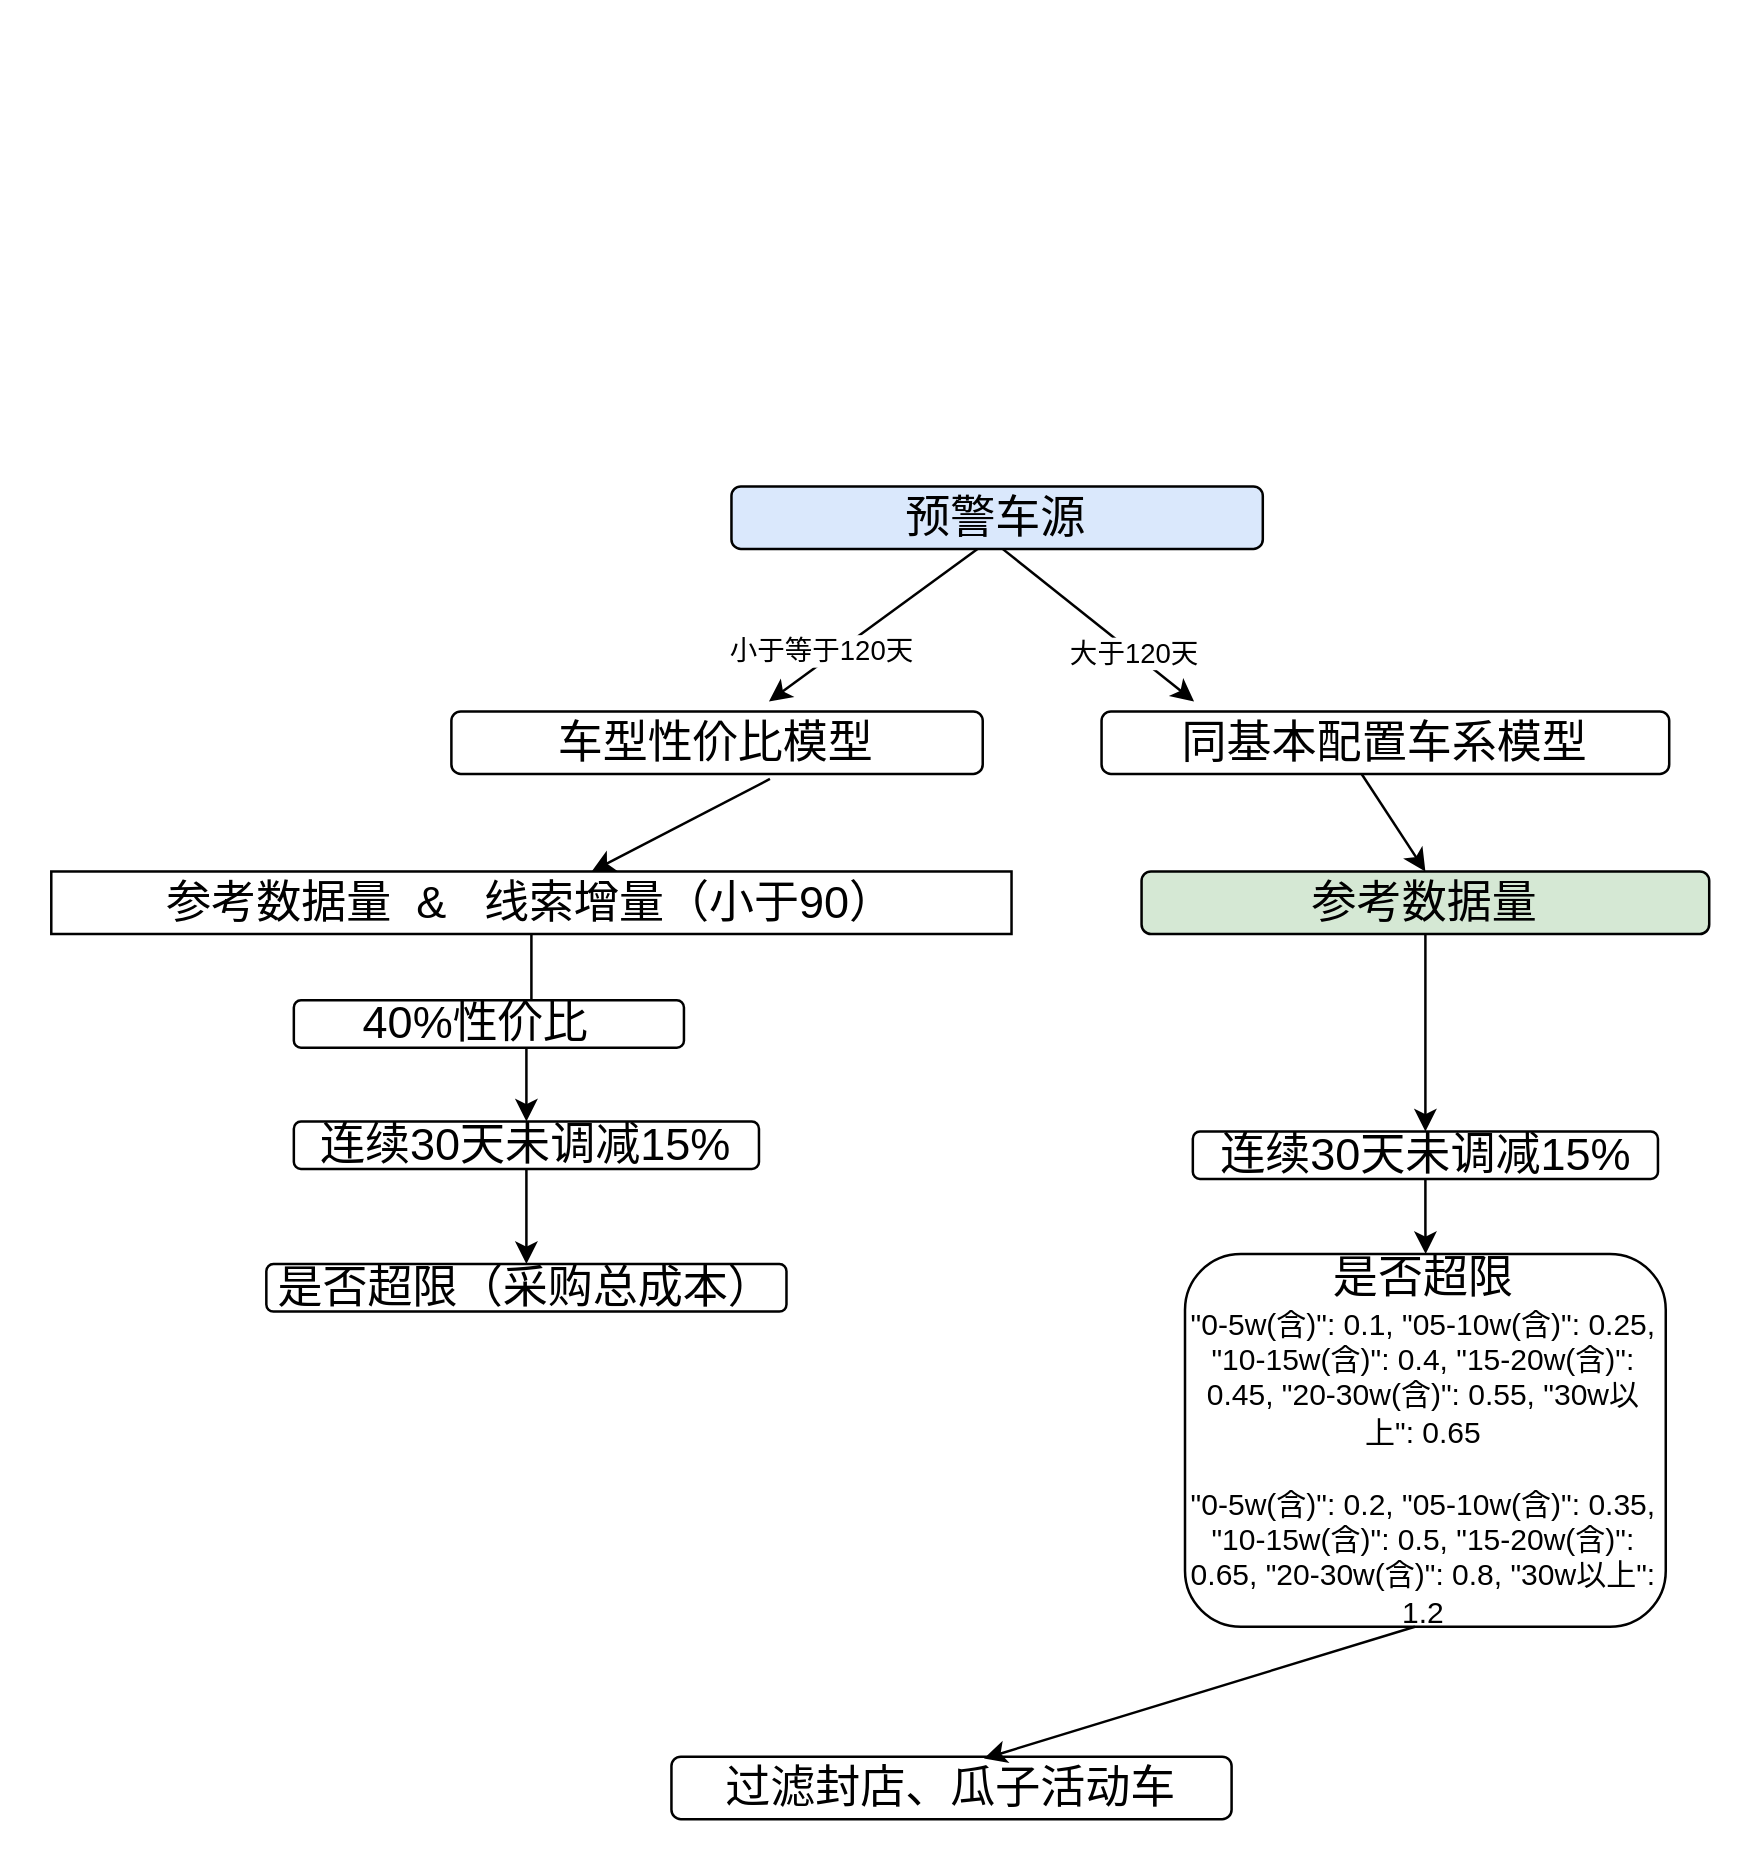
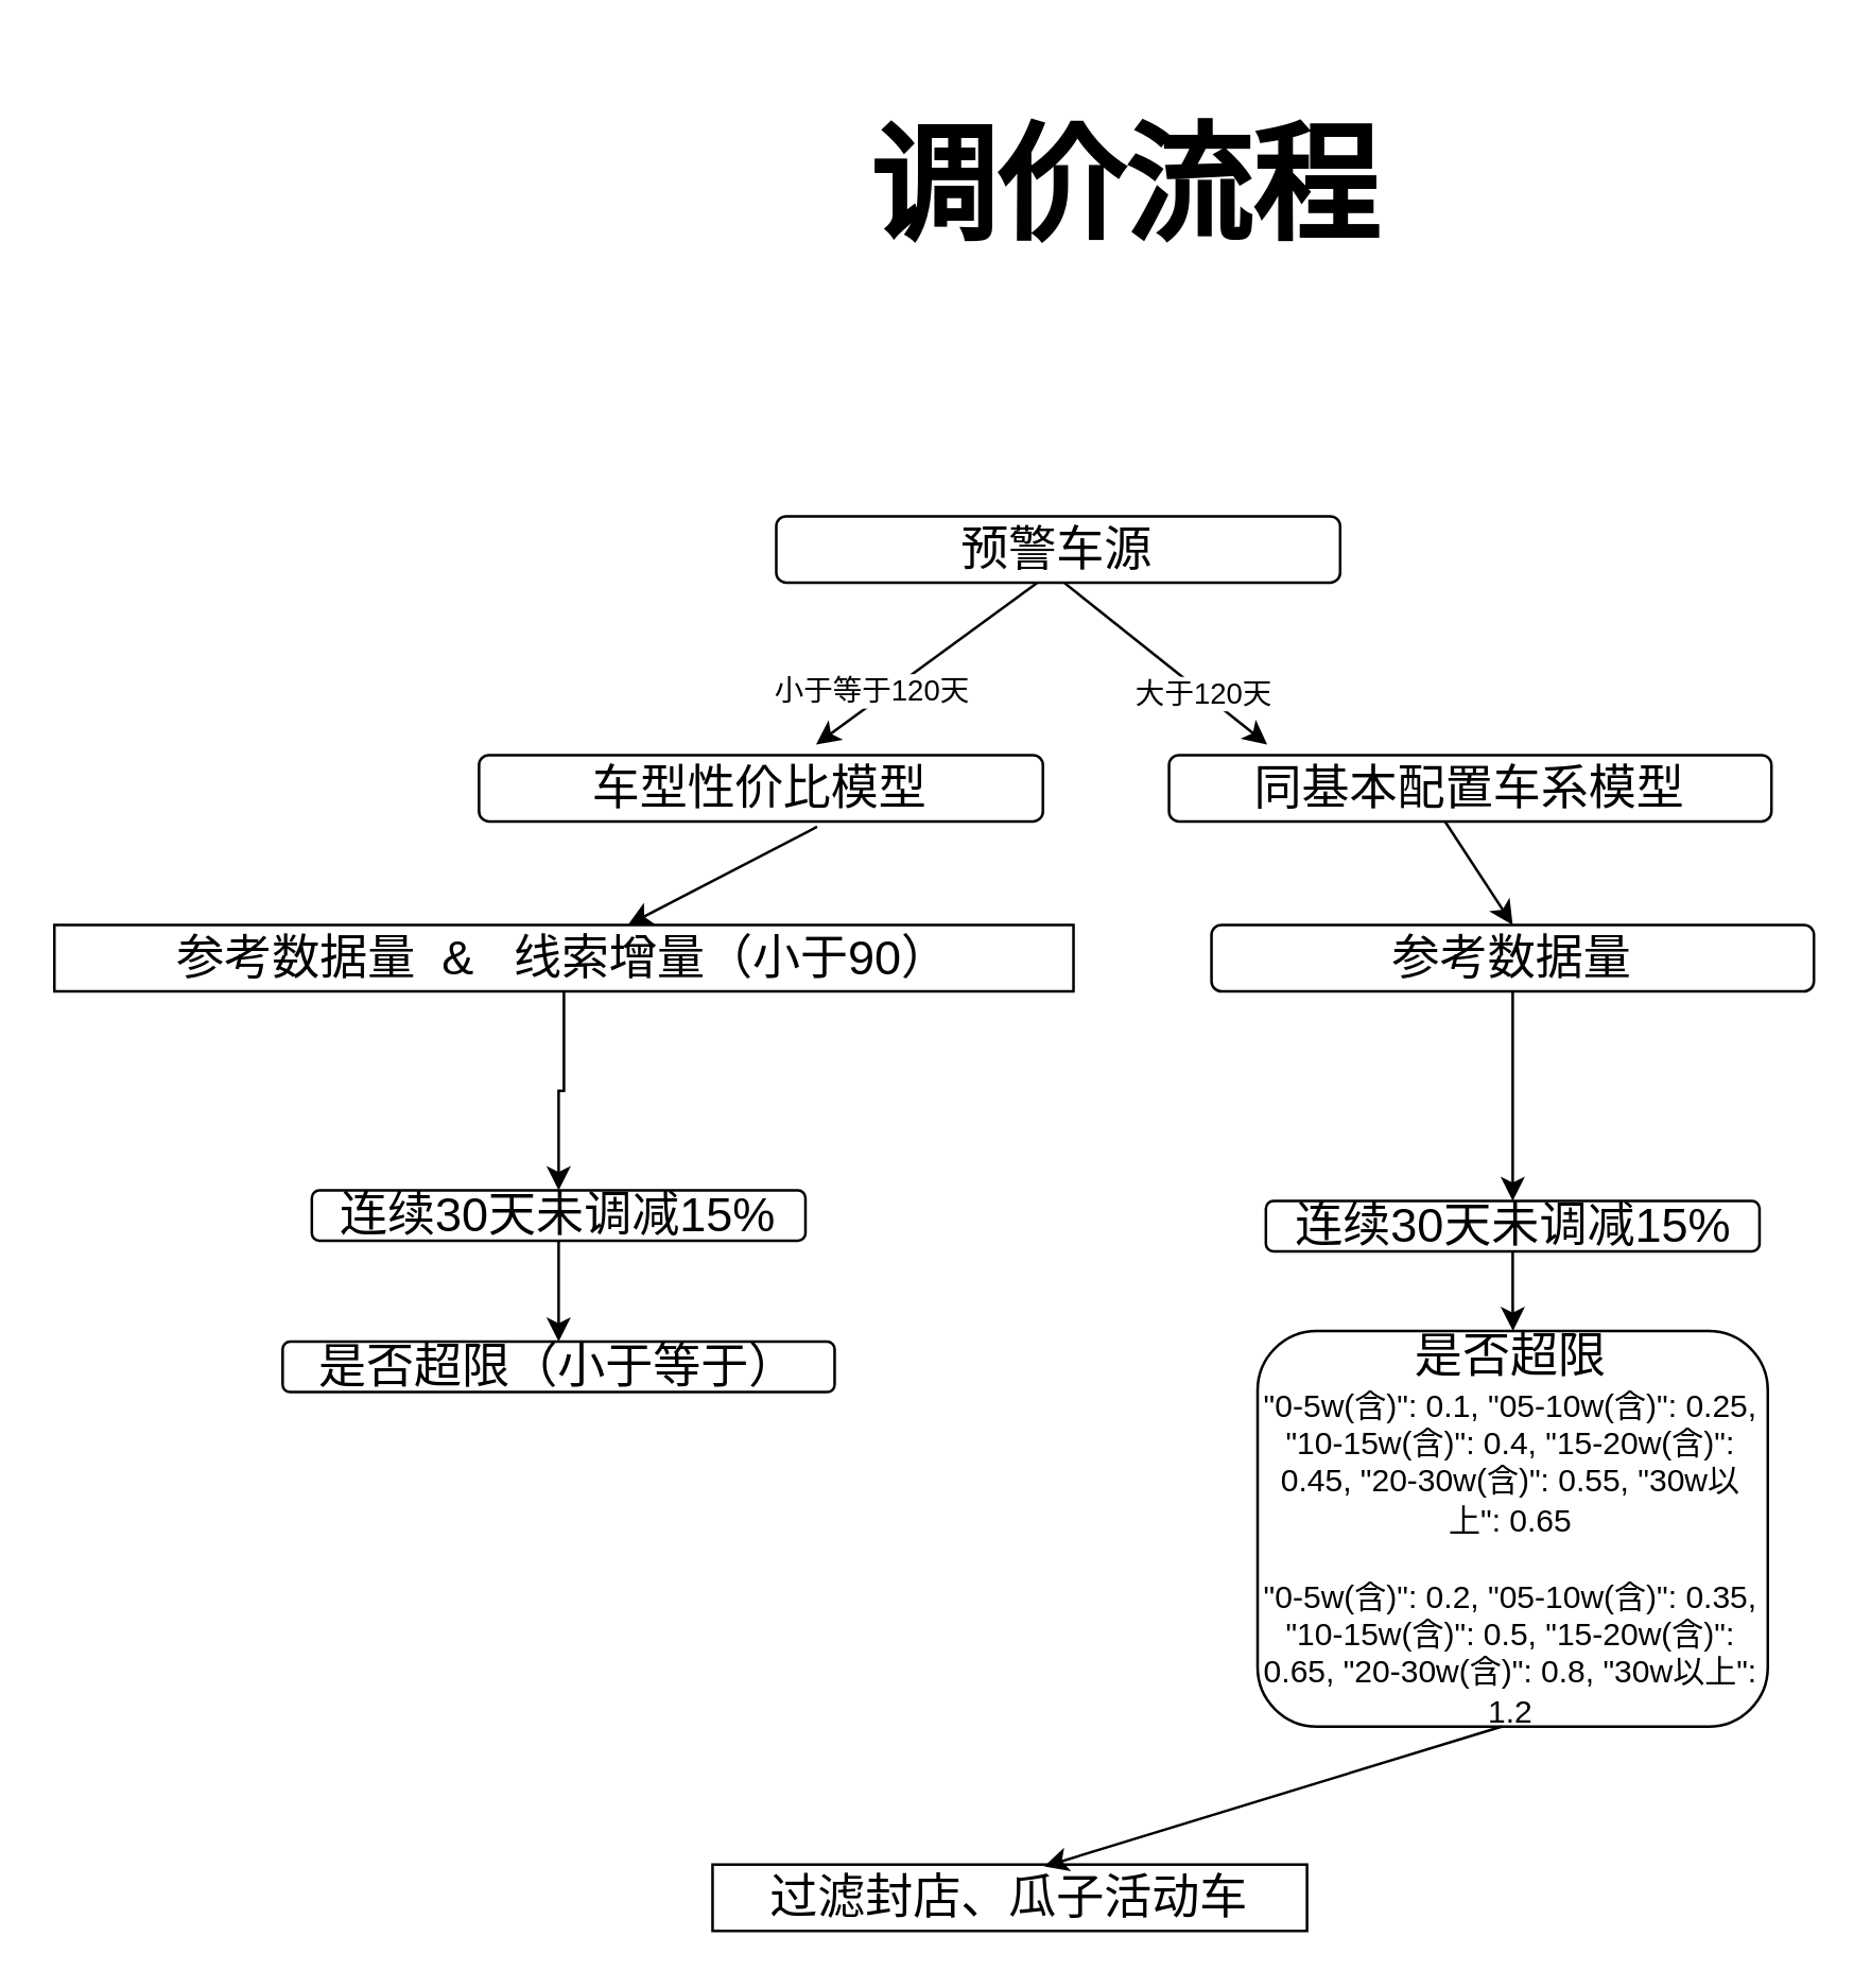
+ <mxCell id="5" value="&lt;h1&gt;&lt;font style=&quot;font-size: 48px;&quot; color=&quot;#000000&quot;&gt;调价流程&lt;/font&gt;&lt;/h1&gt;" style="text;html=1;align=center;verticalAlign=middle;resizable=0;points=[];autosize=1;strokeColor=none;fillColor=none;fontColor=#FF0000;" vertex="1" parent="1"><mxGeometry x="313.477" y="20" width="220" height="100" as="geometry" /></mxCell>
- <mxCell id="4" value="&lt;font style=&quot;font-size: 18px;&quot;&gt;预警车源&lt;/font&gt;" style="rounded=1;whiteSpace=wrap;html=1;fillColor=#dae8fc;" vertex="1" parent="1"><mxGeometry x="292" y="194" width="212.48" height="25" as="geometry" /></mxCell>
+ <mxCell id="4" value="&lt;font style=&quot;font-size: 18px;&quot;&gt;预警车源&lt;/font&gt;" style="rounded=1;whiteSpace=wrap;html=1;" vertex="1" parent="1"><mxGeometry x="292" y="194" width="212.48" height="25" as="geometry" /></mxCell>
- <mxCell id="13" value="&lt;font style=&quot;font-size: 18px;&quot;&gt;参考数据量&lt;/font&gt;" style="rounded=1;whiteSpace=wrap;html=1;fillColor=#d5e8d4;" vertex="1" parent="1"><mxGeometry x="456" y="348" width="227" height="25" as="geometry" /></mxCell>
+ <mxCell id="13" value="&lt;font style=&quot;font-size: 18px;&quot;&gt;参考数据量&lt;/font&gt;" style="rounded=1;whiteSpace=wrap;html=1;" vertex="1" parent="1"><mxGeometry x="456" y="348" width="227" height="25" as="geometry" /></mxCell>
- <mxCell id="16" value="&lt;span style=&quot;font-size: 18px;&quot;&gt;40%性价比&amp;nbsp;&amp;nbsp;&lt;/span&gt;" style="rounded=1;whiteSpace=wrap;html=1;" vertex="1" parent="1"><mxGeometry x="117" y="399.5" width="156" height="19" as="geometry" /></mxCell>
- <mxCell id="21" value="&lt;span style=&quot;font-size: 18px;&quot;&gt;是否超限（采购总成本）&lt;/span&gt;" style="rounded=1;whiteSpace=wrap;html=1;" vertex="1" parent="1"><mxGeometry x="106" y="505" width="208" height="19" as="geometry" /></mxCell>
+ <mxCell id="21" value="&lt;span style=&quot;font-size: 18px;&quot;&gt;是否超限（小于等于）&lt;/span&gt;" style="rounded=1;whiteSpace=wrap;html=1;" vertex="1" parent="1"><mxGeometry x="106" y="505" width="208" height="19" as="geometry" /></mxCell>
- <mxCell id="23" value="&lt;span style=&quot;font-size: 18px;&quot;&gt;过滤封店、瓜子活动车&lt;/span&gt;" style="rounded=1;whiteSpace=wrap;html=1;" vertex="1" parent="1"><mxGeometry x="268" y="702" width="224" height="25" as="geometry" /></mxCell>
+ <mxCell id="23" value="&lt;span style=&quot;font-size: 18px;&quot;&gt;过滤封店、瓜子活动车&lt;/span&gt;" style="whiteSpace=wrap;html=1;rounded=0;" vertex="1" parent="1"><mxGeometry x="268" y="702" width="224" height="25" as="geometry" /></mxCell>
